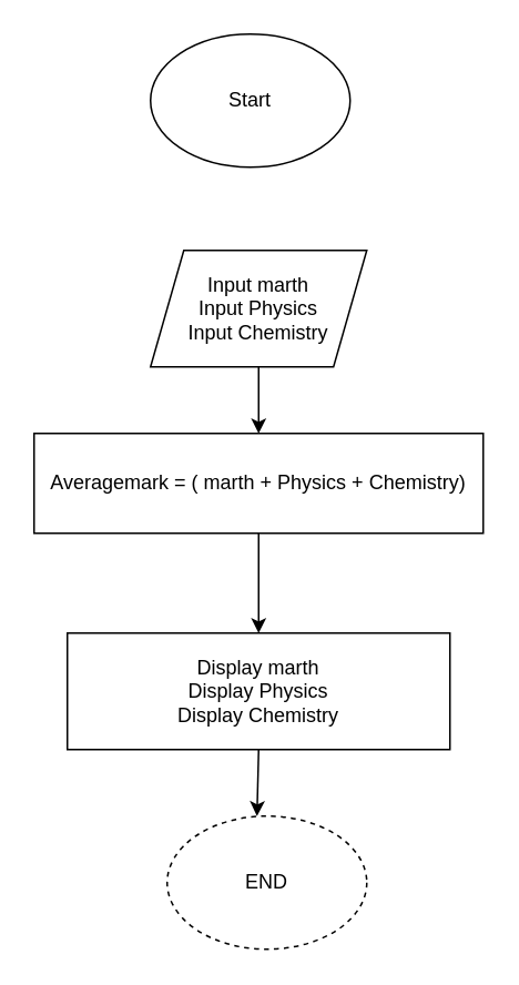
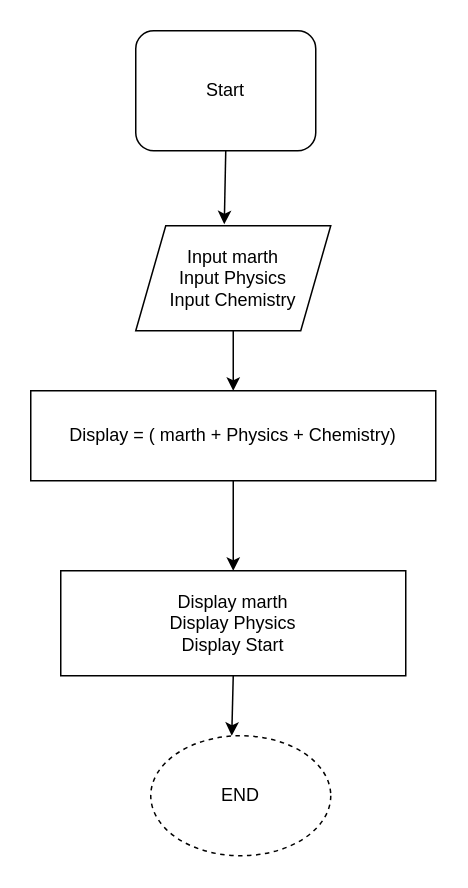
- <mxCell id="2" value="Start" style="ellipse;whiteSpace=wrap;html=1;" vertex="1" parent="1"><mxGeometry x="90" y="20" width="120" height="80" as="geometry" /></mxCell>
+ <mxCell id="2" value="Start" style="whiteSpace=wrap;html=1;rounded=1;" vertex="1" parent="1"><mxGeometry x="90" y="20" width="120" height="80" as="geometry" /></mxCell>
+ <mxCell id="5" value="" style="endArrow=classic;html=1;exitX=0.5;exitY=1;exitDx=0;exitDy=0;entryX=0.454;entryY=-0.014;entryDx=0;entryDy=0;entryPerimeter=0;" edge="1" parent="1" source="2" target="4"><mxGeometry width="50" height="50" relative="1" as="geometry"><mxPoint x="-80" y="270" as="sourcePoint" /><mxPoint x="-30" y="220" as="targetPoint" /></mxGeometry></mxCell>
- <mxCell id="9" value="Averagemark = ( marth + Physics + Chemistry)" style="rounded=0;whiteSpace=wrap;html=1;" vertex="1" parent="1"><mxGeometry x="20" y="260" width="270" height="60" as="geometry" /></mxCell>
+ <mxCell id="9" value="Display = ( marth + Physics + Chemistry)" style="rounded=0;whiteSpace=wrap;html=1;" vertex="1" parent="1"><mxGeometry x="20" y="260" width="270" height="60" as="geometry" /></mxCell>
- <mxCell id="6" value="Display marth&lt;br&gt;Display Physics&lt;br&gt;Display Chemistry" style="rounded=0;whiteSpace=wrap;html=1;" vertex="1" parent="1"><mxGeometry x="40" y="380" width="230" height="70" as="geometry" /></mxCell>
+ <mxCell id="6" value="Display marth&lt;br&gt;Display Physics&lt;br&gt;Display Start" style="rounded=0;whiteSpace=wrap;html=1;" vertex="1" parent="1"><mxGeometry x="40" y="380" width="230" height="70" as="geometry" /></mxCell>
